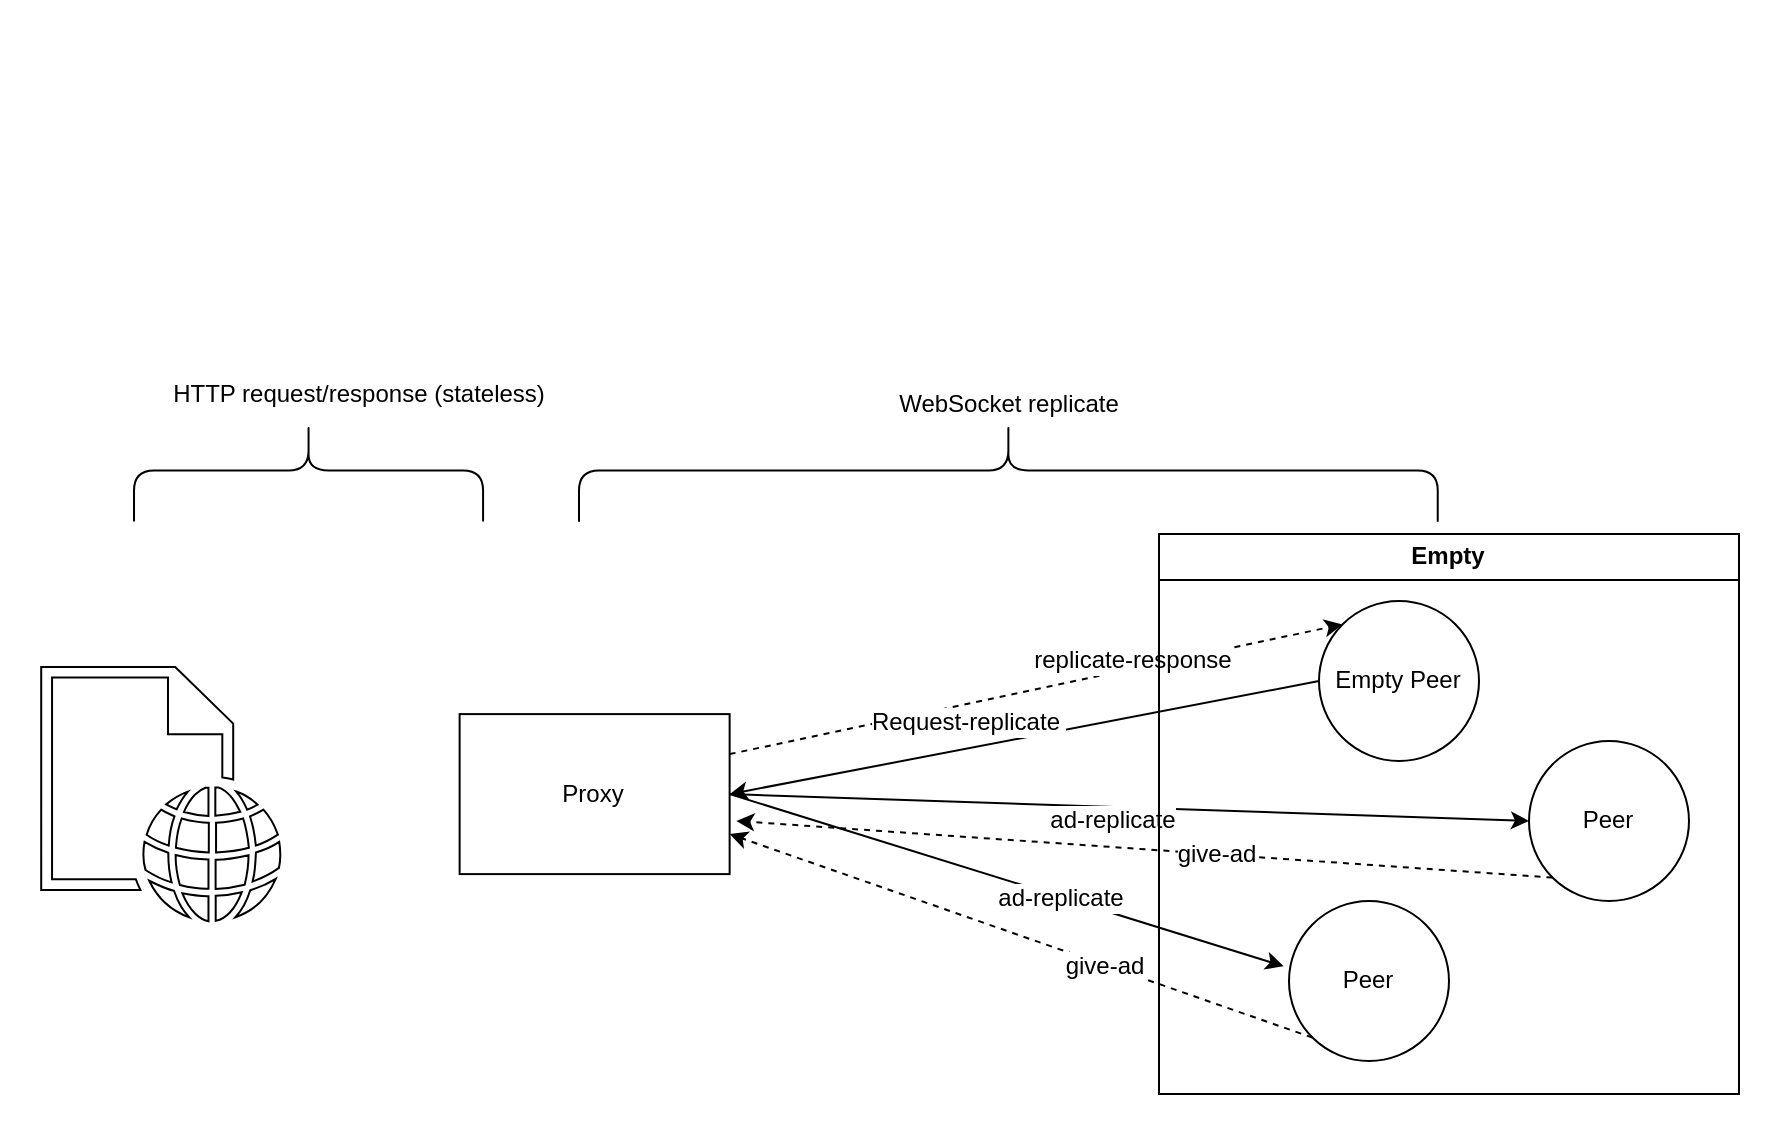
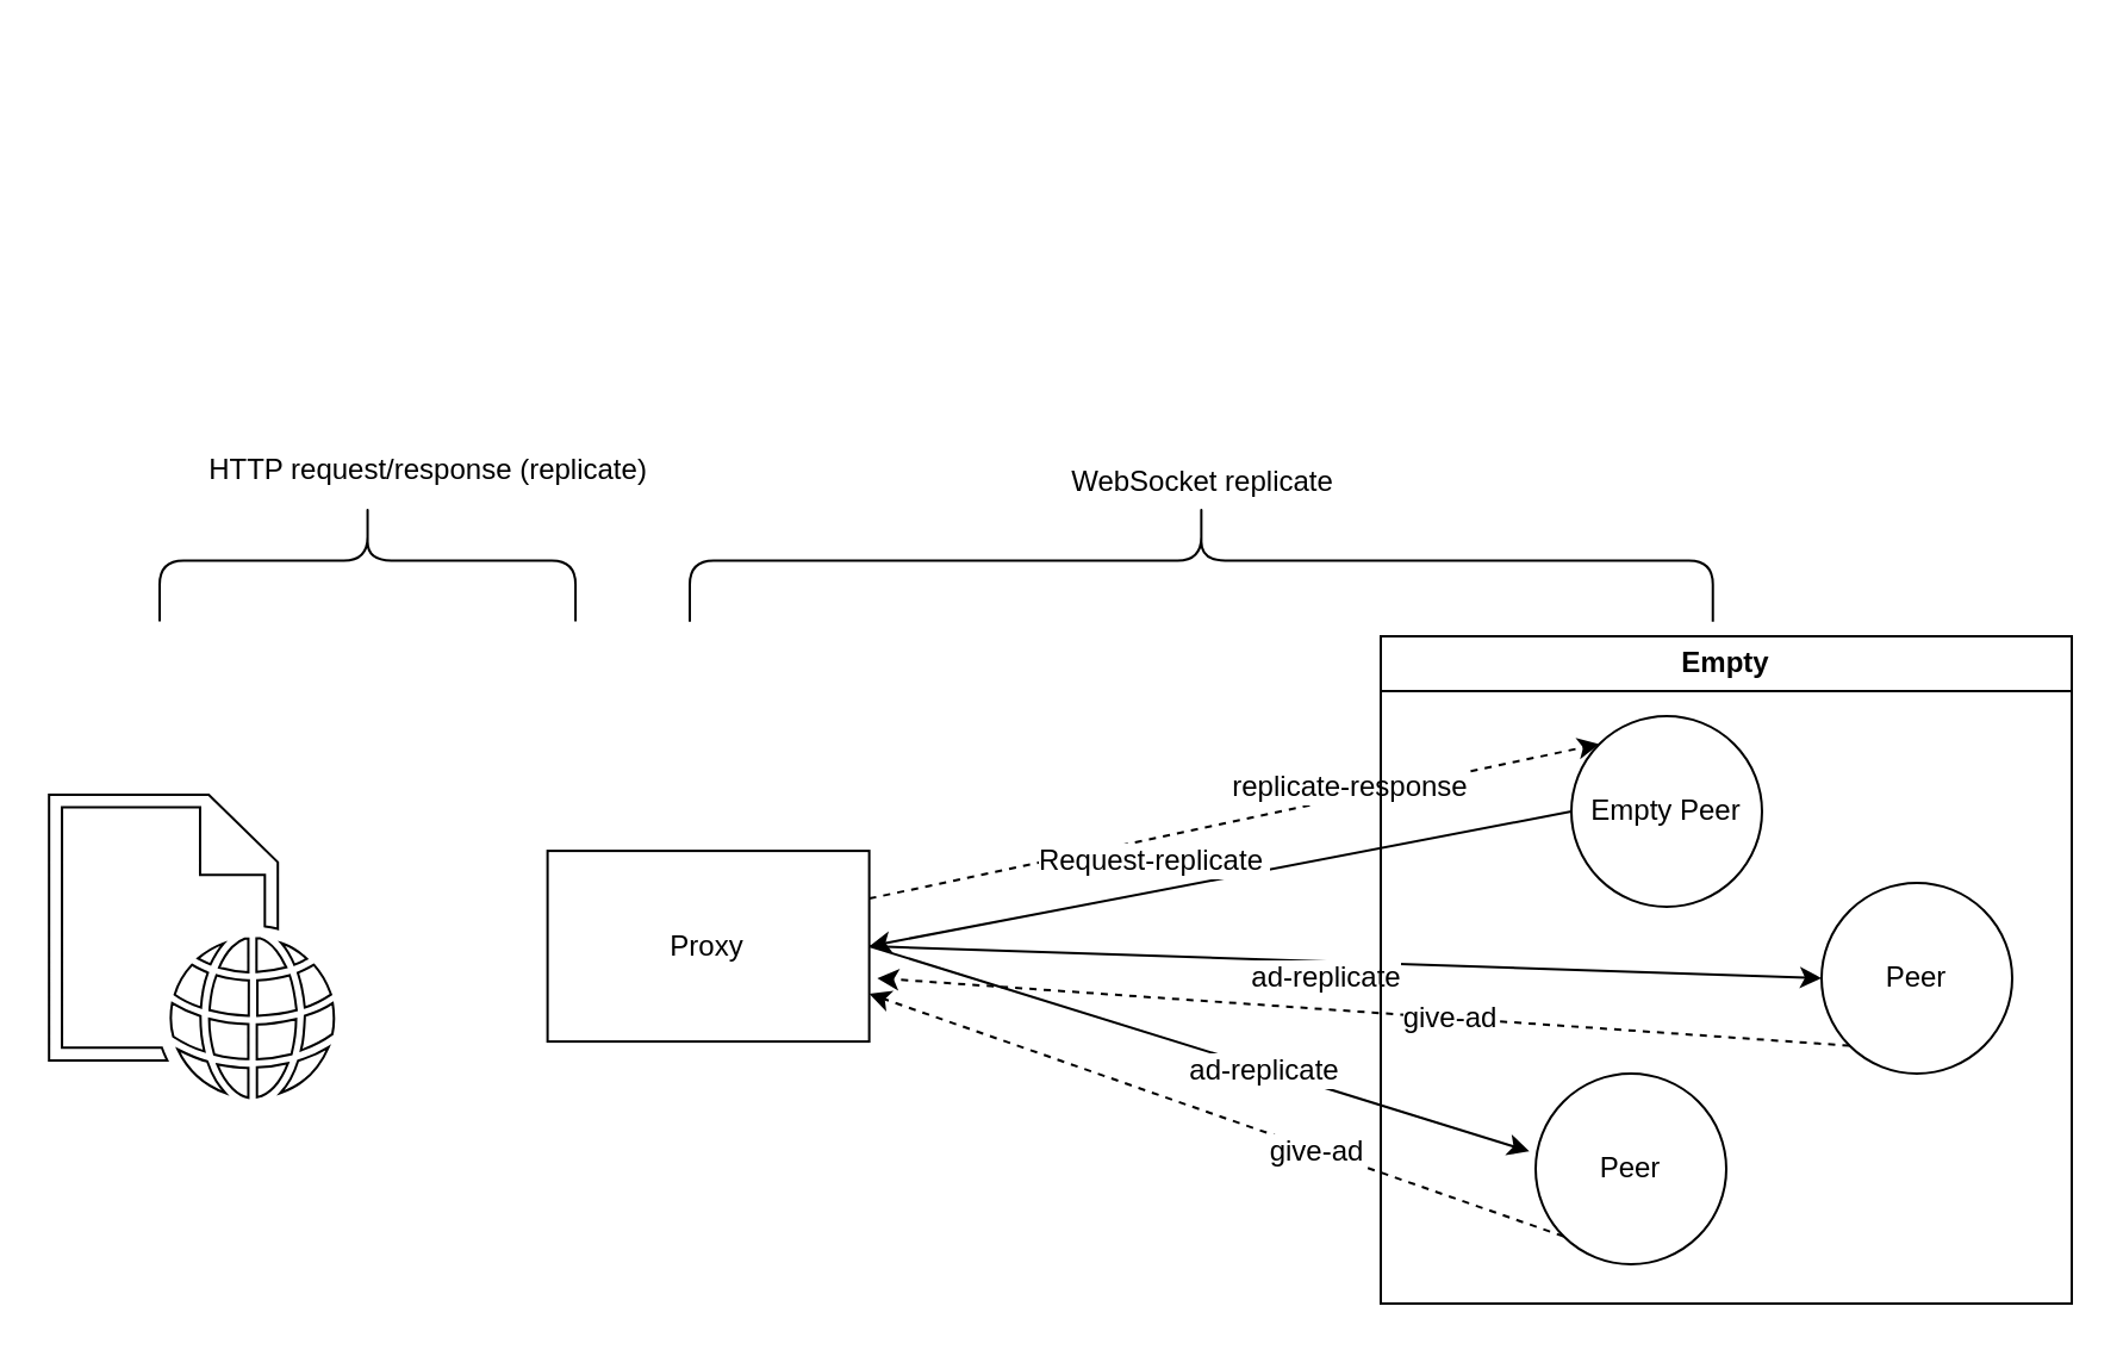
- <mxCell id="16" value="HTTP request/response (stateless)" style="text;html=1;align=center;verticalAlign=middle;resizable=0;points=[];autosize=1;strokeColor=none;fillColor=none;" parent="1" vertex="1"><mxGeometry x="74" y="181.55" width="210" height="30" as="geometry" /></mxCell>
+ <mxCell id="16" value="HTTP request/response (replicate)" style="text;html=1;align=center;verticalAlign=middle;resizable=0;points=[];autosize=1;strokeColor=none;fillColor=none;" parent="1" vertex="1"><mxGeometry x="74" y="181.55" width="210" height="30" as="geometry" /></mxCell>
